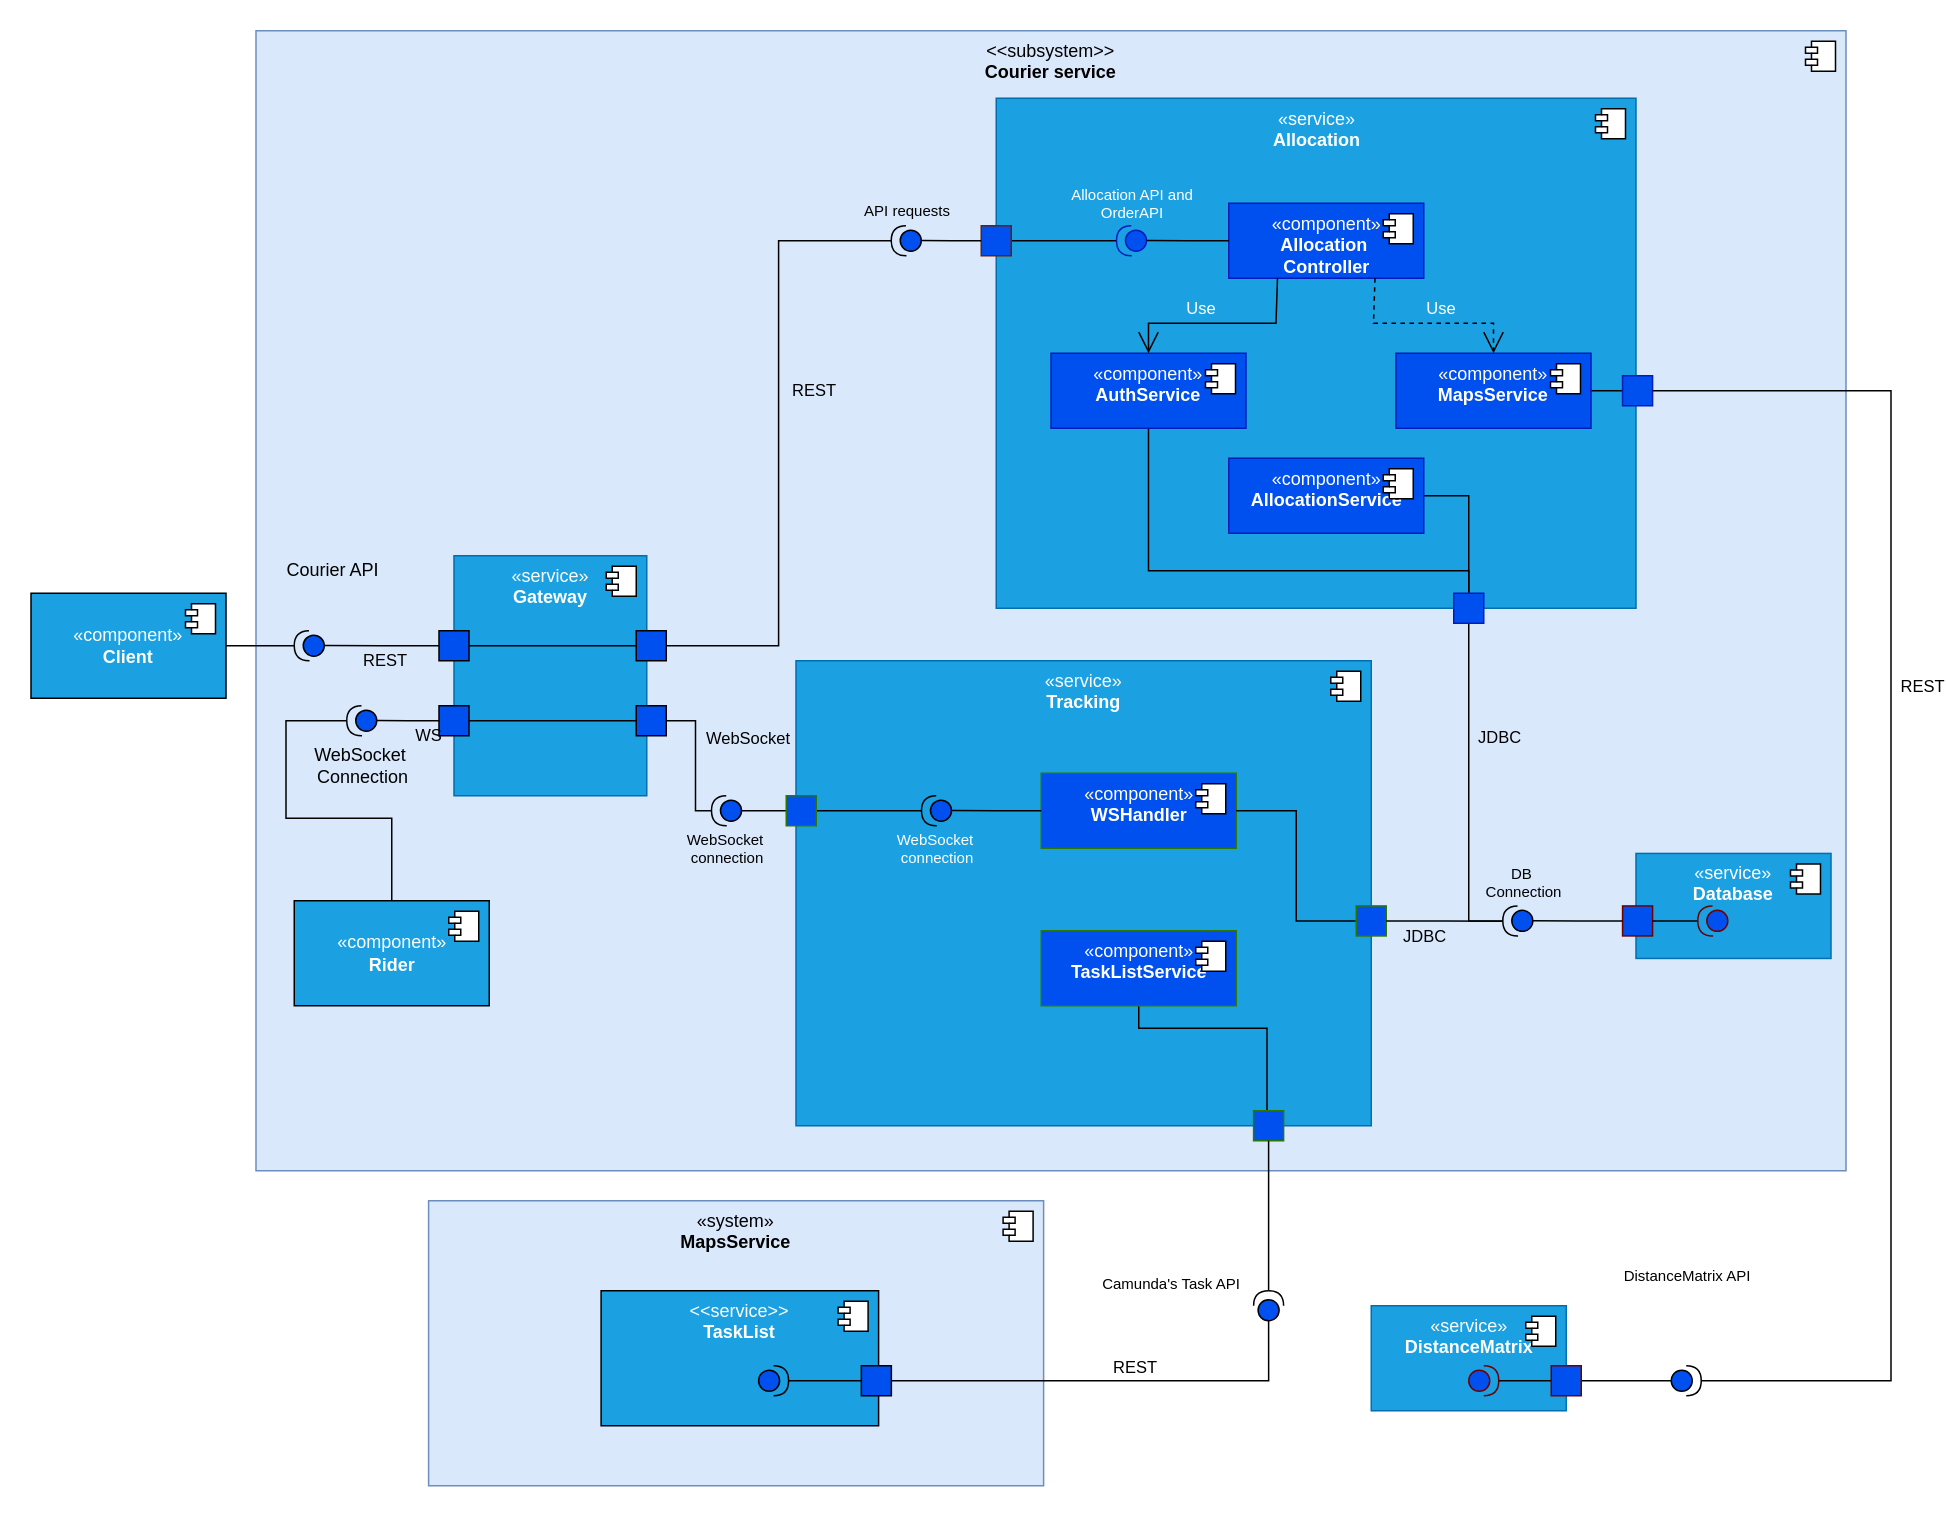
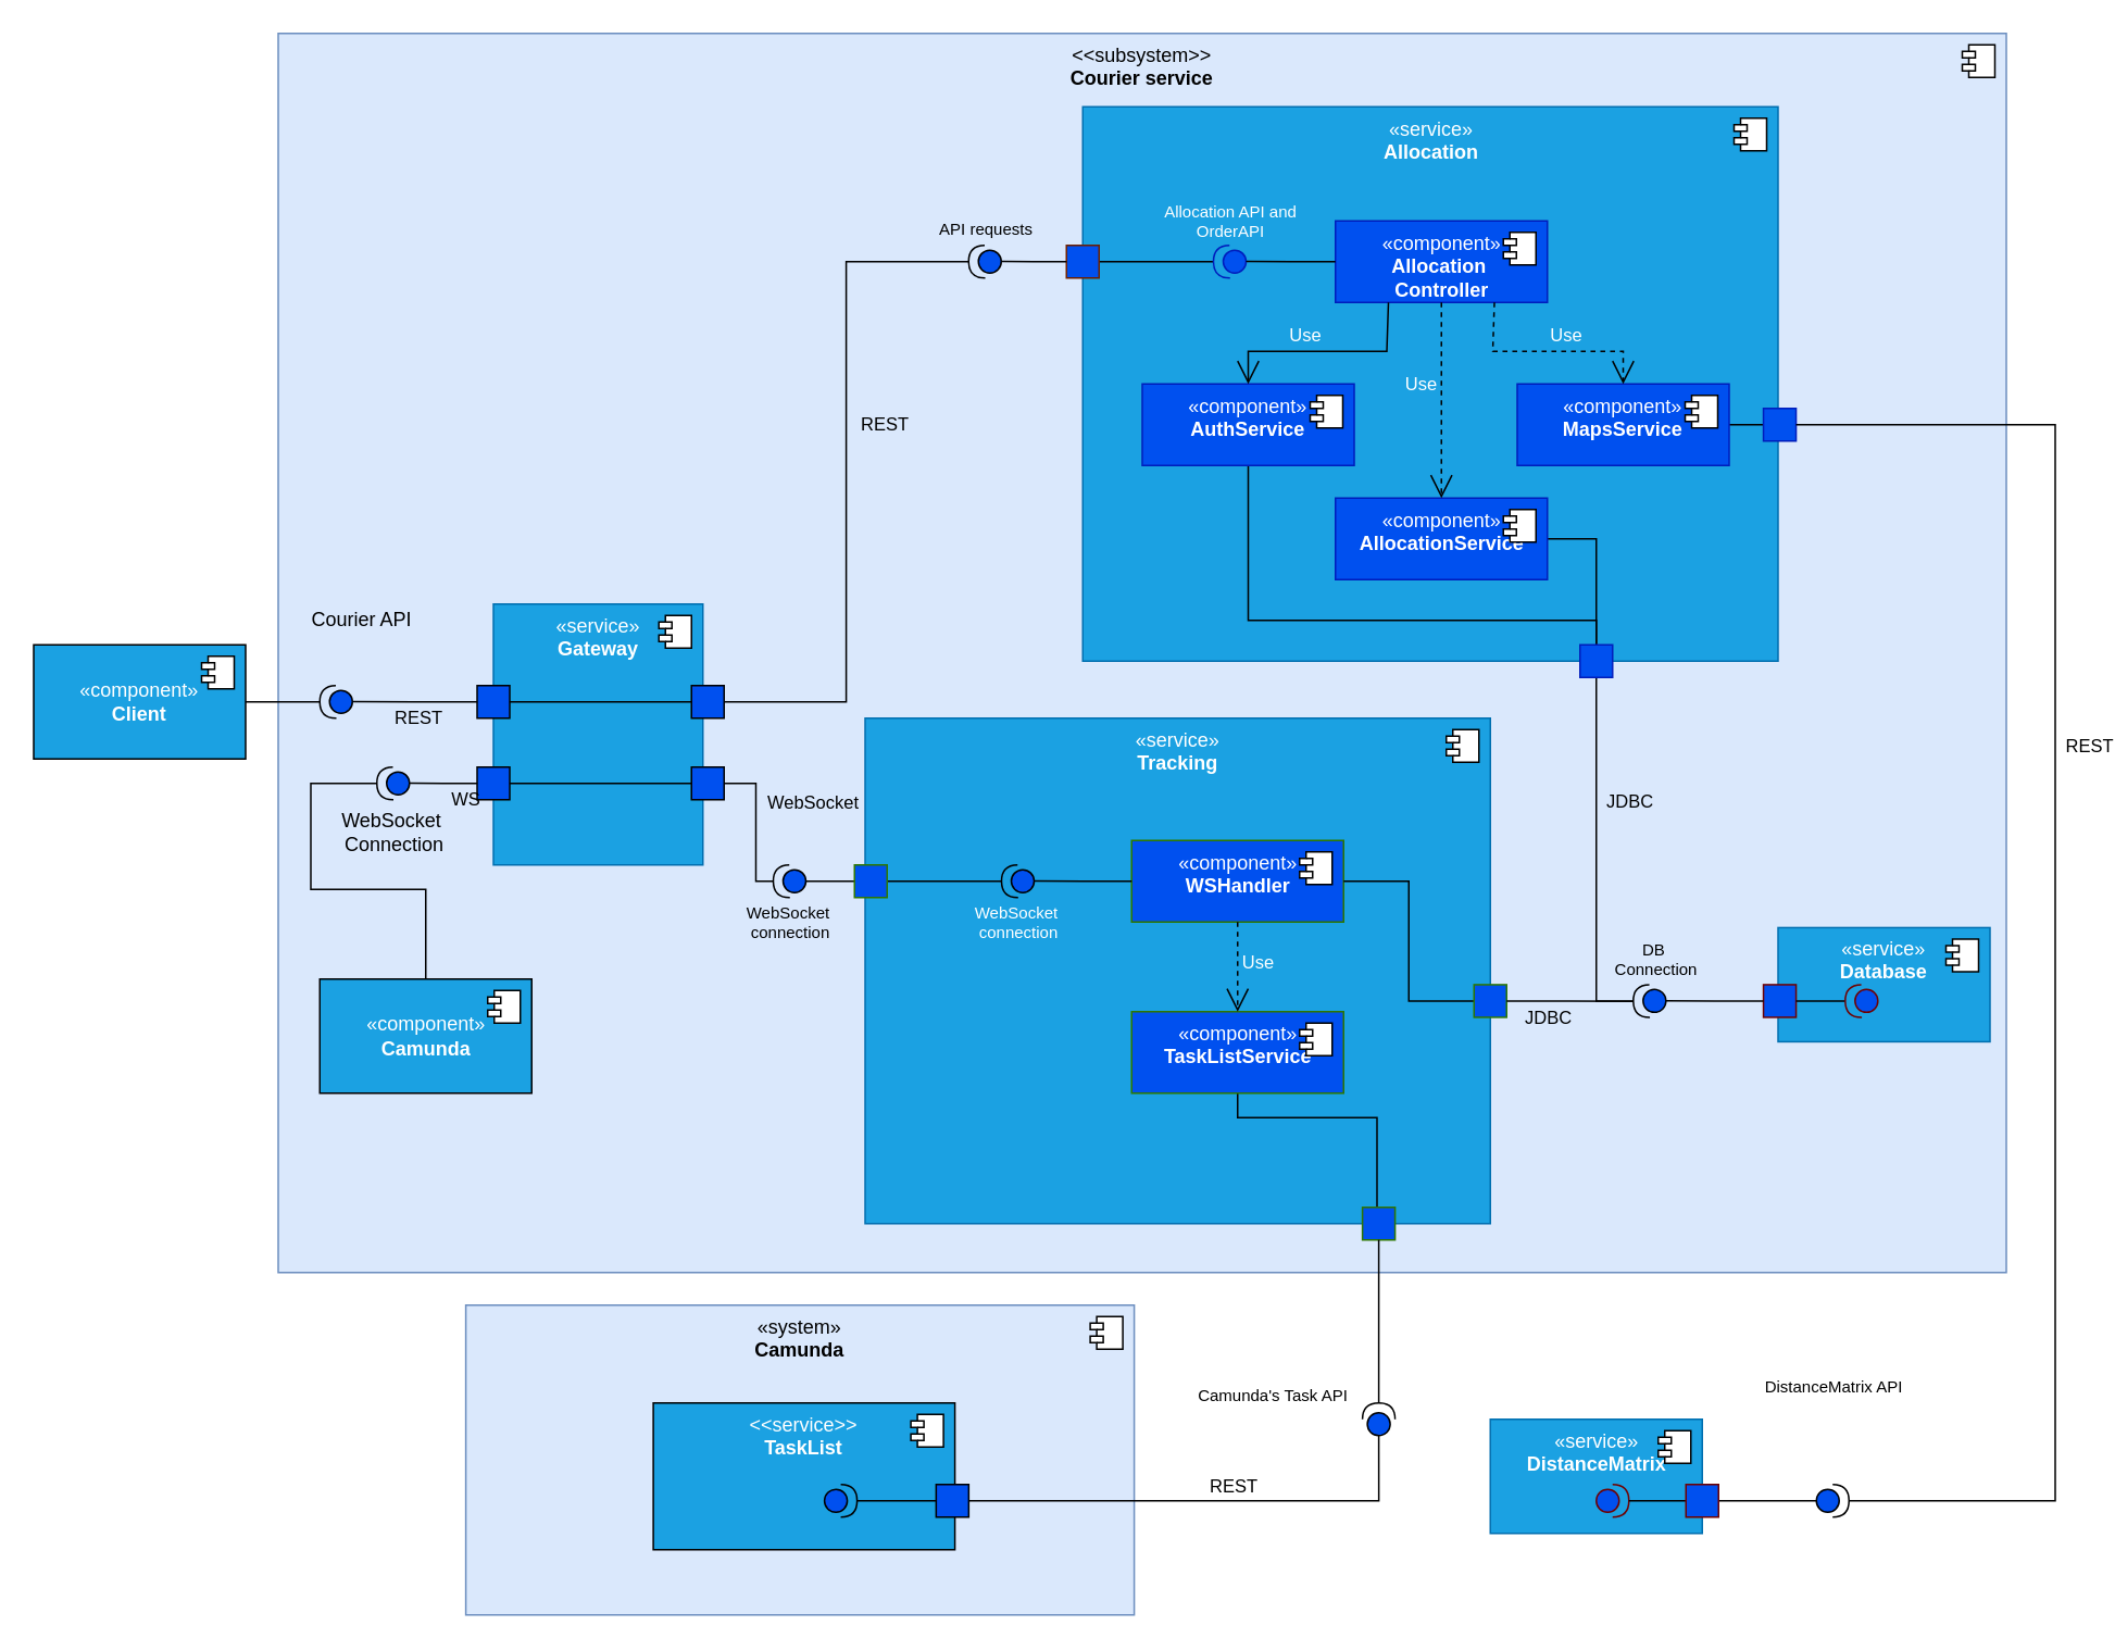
+ <mxCell id="92" value="Use" style="endArrow=open;endSize=12;dashed=1;html=1;rounded=0;exitX=0.5;exitY=1;exitDx=0;exitDy=0;entryX=0.5;entryY=0;entryDx=0;entryDy=0;labelBackgroundColor=none;fontColor=#FFFFFF;" edge="1" parent="1" source="12" target="90"><mxGeometry x="-0.167" y="-13" width="160" relative="1" as="geometry"><mxPoint x="840" y="305" as="sourcePoint" /><mxPoint x="1000" y="305" as="targetPoint" /><mxPoint as="offset" /></mxGeometry></mxCell>
+ <mxCell id="110" value="Use" style="endArrow=open;endSize=12;dashed=1;html=1;rounded=0;exitX=0.5;exitY=1;exitDx=0;exitDy=0;entryX=0.5;entryY=0;entryDx=0;entryDy=0;labelBackgroundColor=none;fontColor=light-dark(#ffffff, #ededed);" edge="1" parent="1" source="43" target="46"><mxGeometry x="-0.091" y="12" width="160" relative="1" as="geometry"><mxPoint x="570" y="640" as="sourcePoint" /><mxPoint x="730" y="640" as="targetPoint" /><mxPoint as="offset" /></mxGeometry></mxCell>
- <mxCell id="108" value="«component»&lt;br&gt;&lt;b&gt;Rider&lt;/b&gt;" style="html=1;dropTarget=0;whiteSpace=wrap;fontColor=light-dark(#FFFFFF,#000000);labelBackgroundColor=none;fillColor=#1BA1E2;" vertex="1" parent="1"><mxGeometry x="195.5" y="600" width="130" height="70" as="geometry" /></mxCell>
+ <mxCell id="108" value="«component»&lt;br&gt;&lt;b&gt;Camunda&lt;/b&gt;" style="html=1;dropTarget=0;whiteSpace=wrap;fontColor=light-dark(#FFFFFF,#000000);labelBackgroundColor=none;fillColor=#1BA1E2;" vertex="1" parent="1"><mxGeometry x="195.5" y="600" width="130" height="70" as="geometry" /></mxCell>
- <mxCell id="2" value="«system»&lt;br&gt;&lt;b&gt;MapsService&lt;/b&gt;" style="html=1;dropTarget=0;whiteSpace=wrap;verticalAlign=top;labelBackgroundColor=none;fillColor=#dae8fc;strokeColor=#6c8ebf;" parent="1" vertex="1"><mxGeometry x="285.07" y="800" width="410" height="190" as="geometry" /></mxCell>
+ <mxCell id="2" value="«system»&lt;br&gt;&lt;b&gt;Camunda&lt;/b&gt;" style="html=1;dropTarget=0;whiteSpace=wrap;verticalAlign=top;labelBackgroundColor=none;fillColor=#dae8fc;strokeColor=#6c8ebf;" parent="1" vertex="1"><mxGeometry x="285.07" y="800" width="410" height="190" as="geometry" /></mxCell>
